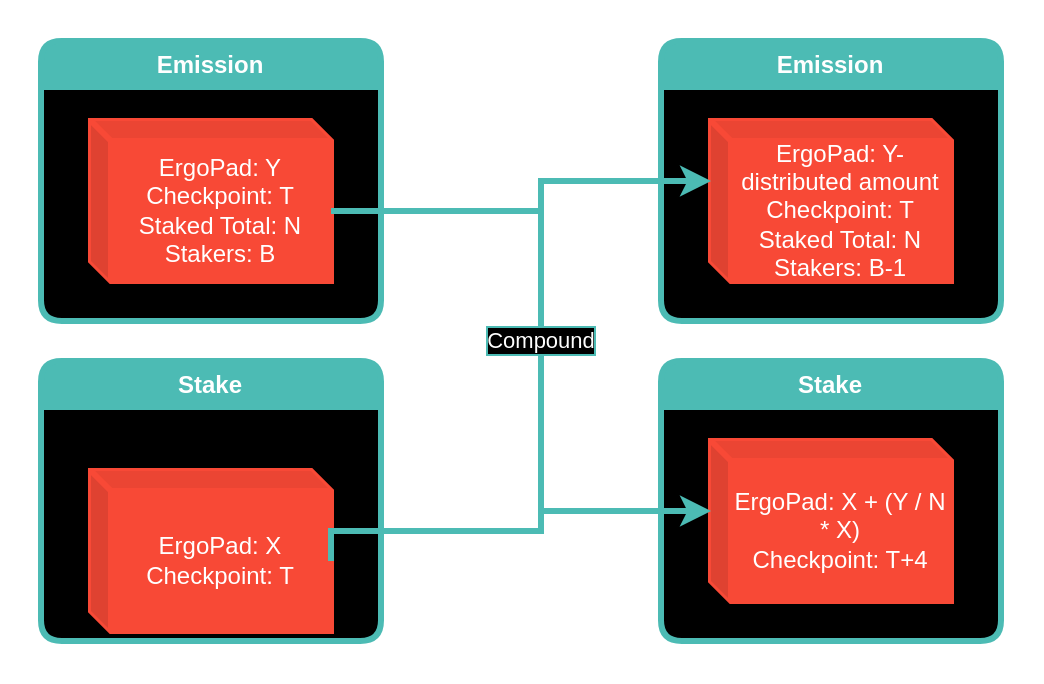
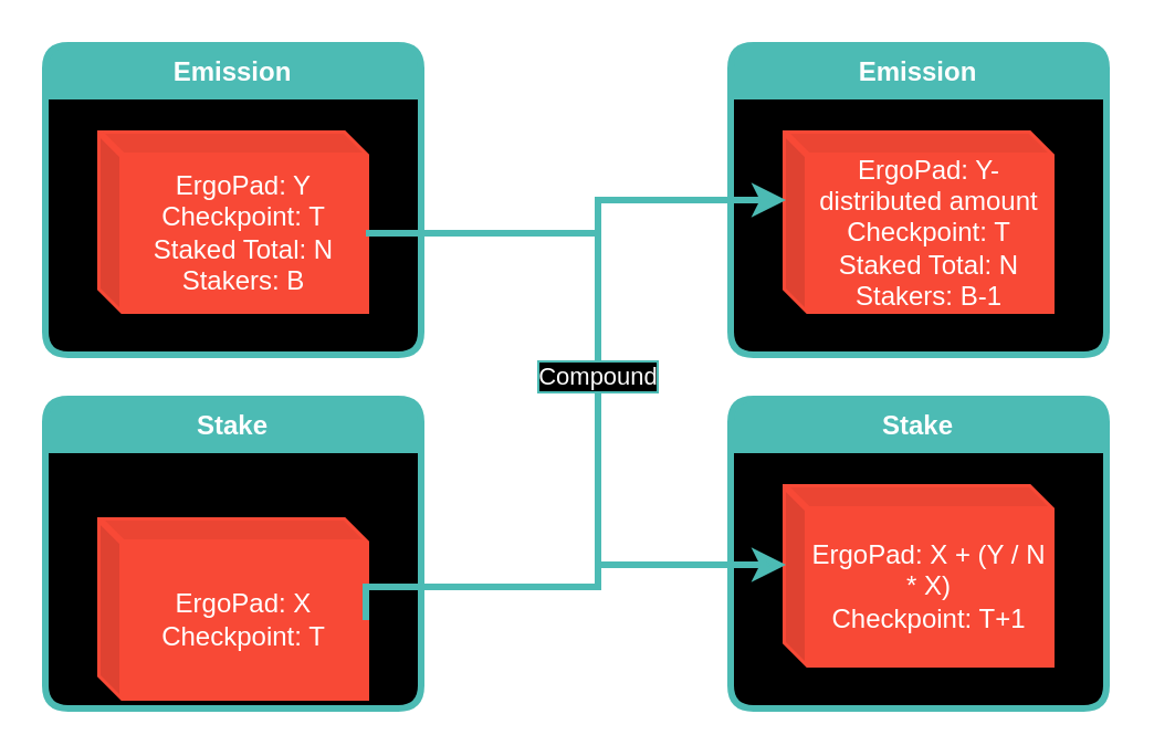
- <mxCell id="7" value="ErgoPad: X + (Y / N * X)&lt;br&gt;Checkpoint: T+4" style="shape=cube;whiteSpace=wrap;html=1;boundedLbl=1;backgroundOutline=1;darkOpacity=0.05;darkOpacity2=0.1;rounded=1;labelBorderColor=none;fontColor=#FFFFFF;strokeColor=#F84936;strokeWidth=3;fillColor=#F84936;size=10;" parent="6" vertex="1"><mxGeometry x="25" y="40" width="120" height="80" as="geometry" /></mxCell>
+ <mxCell id="7" value="ErgoPad: X + (Y / N * X)&lt;br&gt;Checkpoint: T+1" style="shape=cube;whiteSpace=wrap;html=1;boundedLbl=1;backgroundOutline=1;darkOpacity=0.05;darkOpacity2=0.1;rounded=1;labelBorderColor=none;fontColor=#FFFFFF;strokeColor=#F84936;strokeWidth=3;fillColor=#F84936;size=10;" parent="6" vertex="1"><mxGeometry x="25" y="40" width="120" height="80" as="geometry" /></mxCell>
